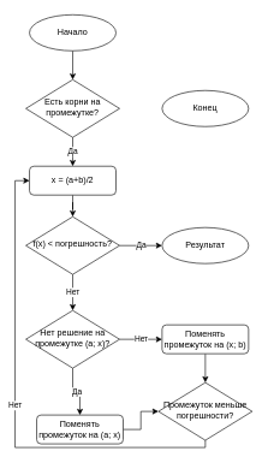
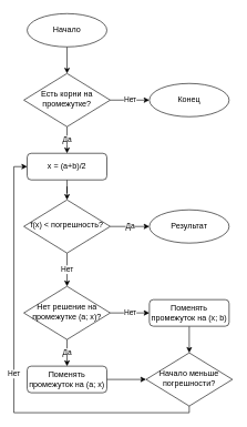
+ <mxCell id="2" value="Нет" style="edgeStyle=orthogonalEdgeStyle;rounded=0;orthogonalLoop=1;jettySize=auto;html=1;entryX=0;entryY=0.5;entryDx=0;entryDy=0;" edge="1" parent="1" source="4" target="9"><mxGeometry relative="1" as="geometry" /></mxCell>
- <mxCell id="22" value="Промежуток меньше погрешности?" style="rhombus;whiteSpace=wrap;html=1;shadow=0;fontFamily=Helvetica;fontSize=12;align=center;strokeWidth=1;spacing=6;spacingTop=-4;" vertex="1" parent="1"><mxGeometry x="219" y="530" width="130" height="80" as="geometry" /></mxCell>
+ <mxCell id="22" value="Начало меньше погрешности?" style="rhombus;whiteSpace=wrap;html=1;shadow=0;fontFamily=Helvetica;fontSize=12;align=center;strokeWidth=1;spacing=6;spacingTop=-4;" vertex="1" parent="1"><mxGeometry x="219" y="530" width="130" height="80" as="geometry" /></mxCell>
- <mxCell id="18" value="Поменять промежуток на (a; x)" style="rounded=1;whiteSpace=wrap;html=1;fontSize=12;glass=0;strokeWidth=1;shadow=0;" vertex="1" parent="1"><mxGeometry x="50" y="575" width="120" height="40" as="geometry" /></mxCell>
+ <mxCell id="18" value="Поменять промежуток на (a; x)" style="rounded=1;whiteSpace=wrap;html=1;fontSize=12;glass=0;strokeWidth=1;shadow=0;" vertex="1" parent="1"><mxGeometry x="40" y="550" width="120" height="40" as="geometry" /></mxCell>
